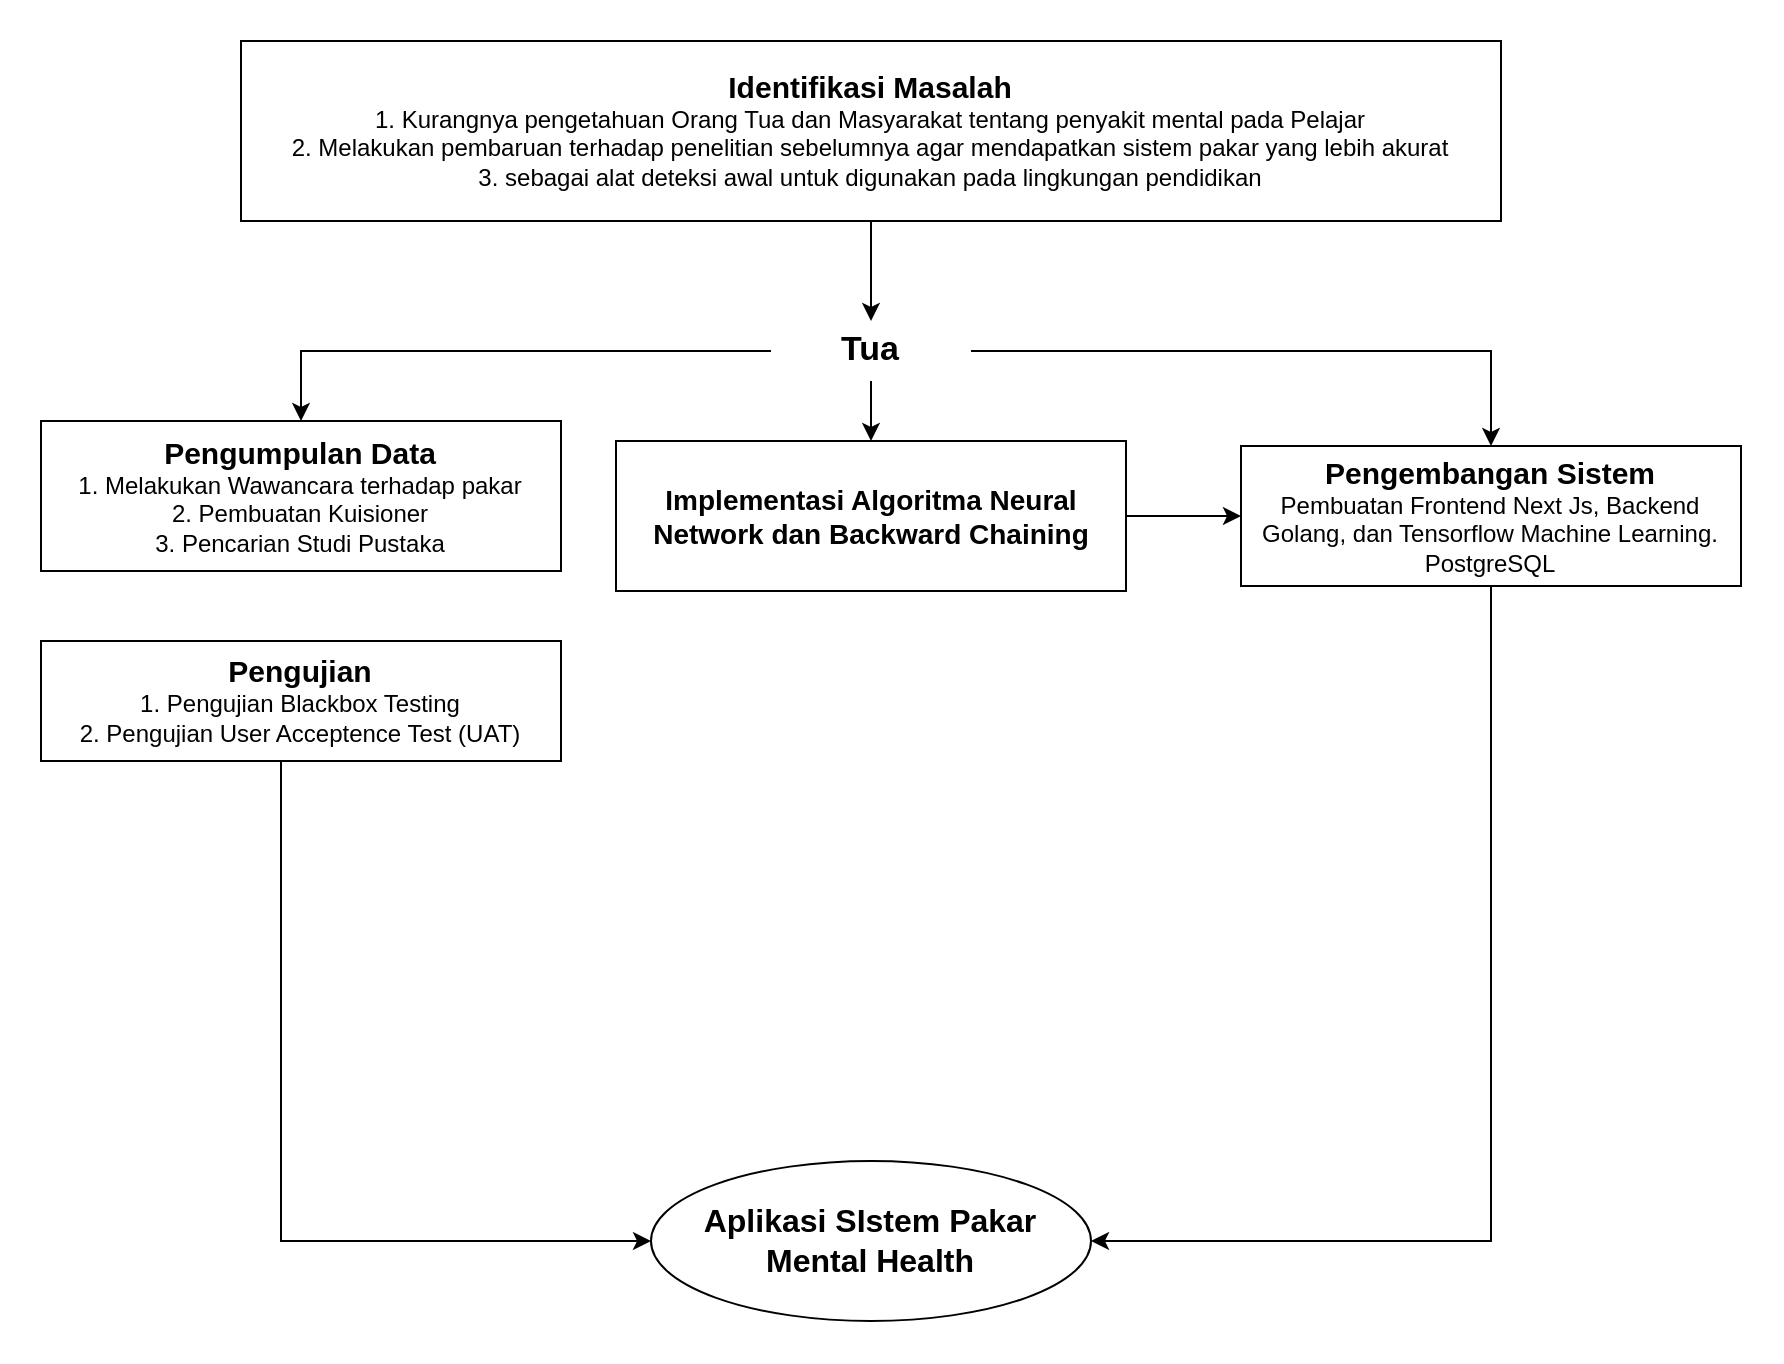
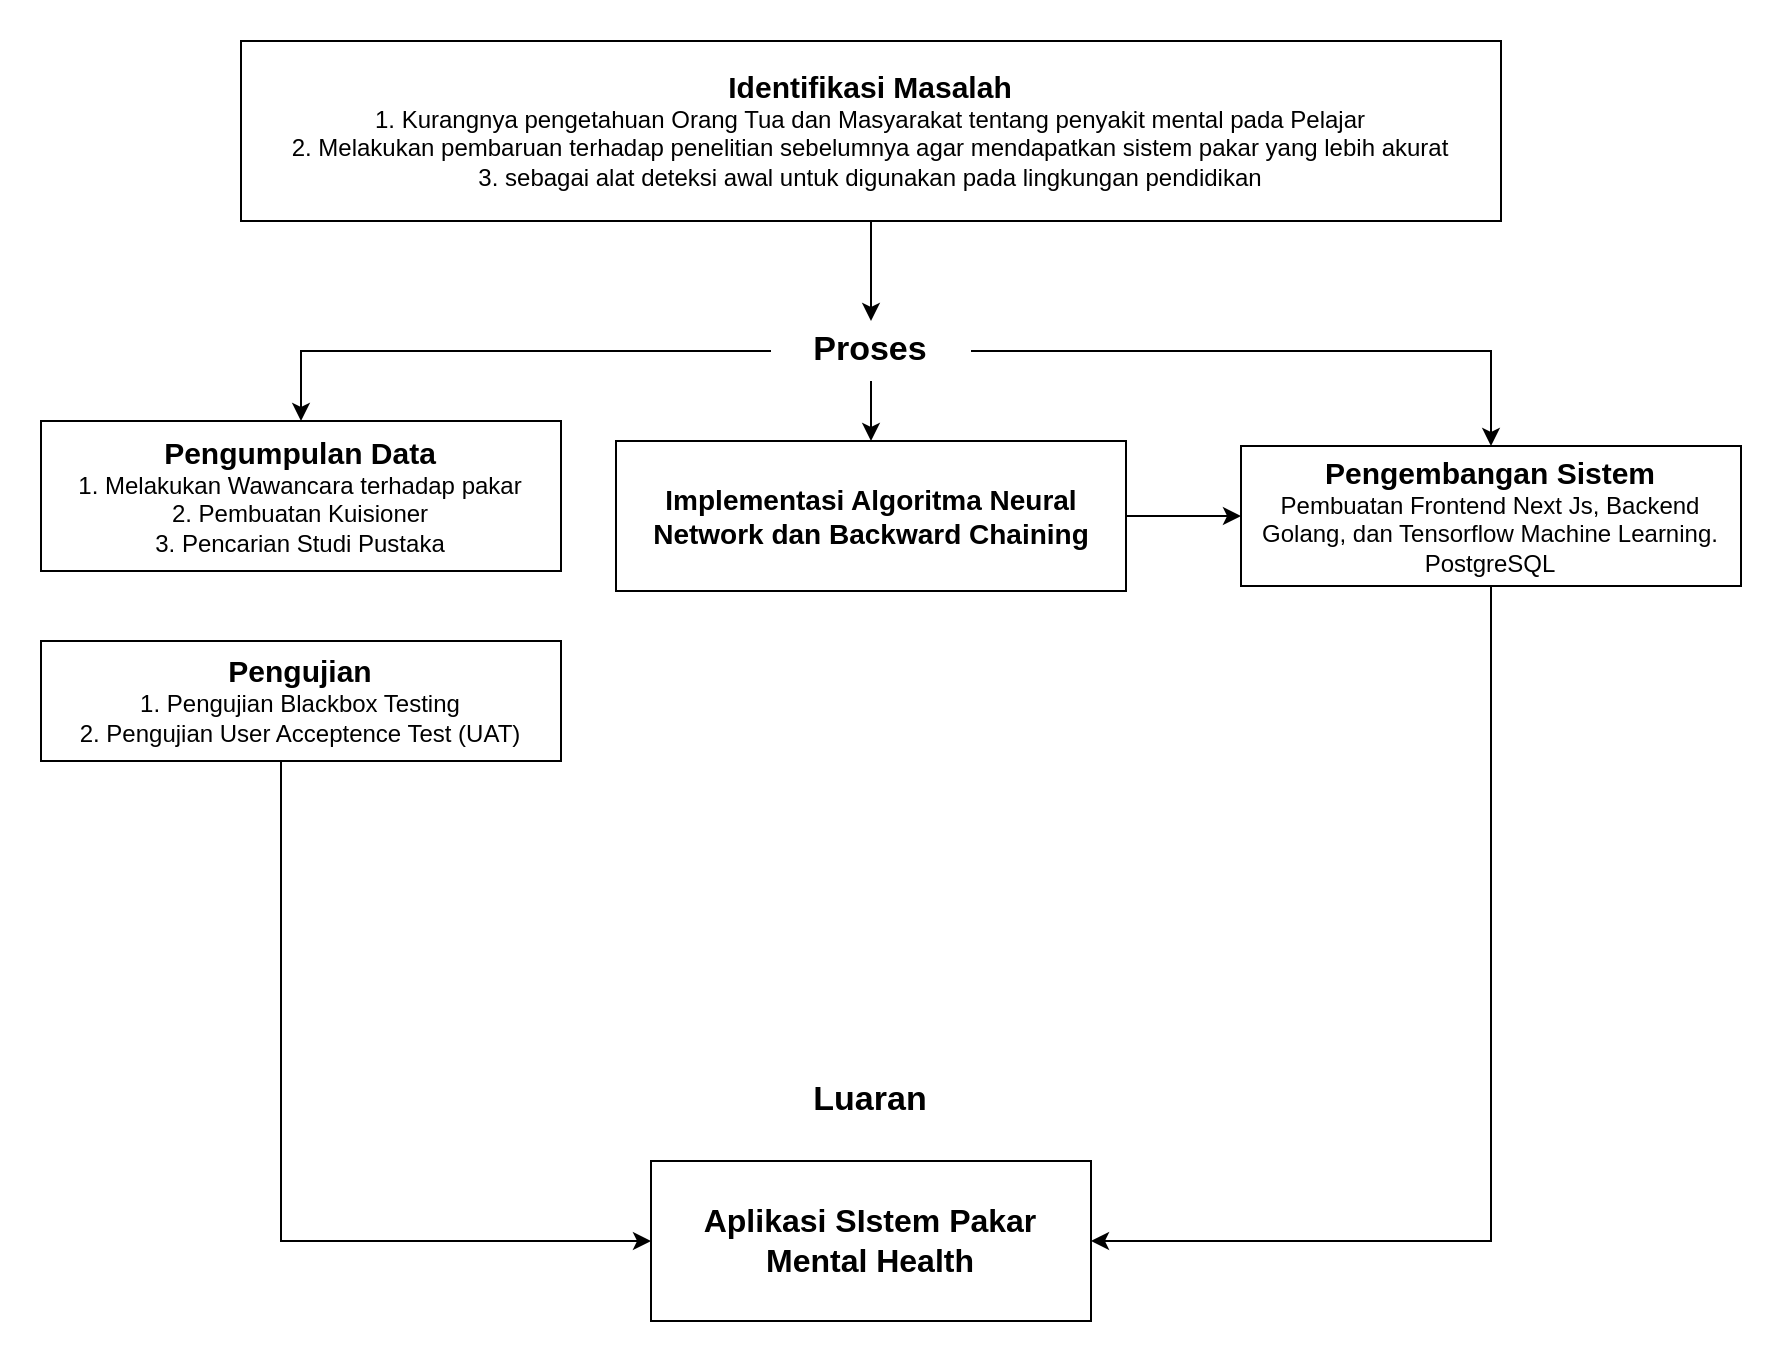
- <mxCell id="4" value="Tua" style="text;html=1;align=center;verticalAlign=middle;whiteSpace=wrap;rounded=0;fontSize=17;fontStyle=1" parent="1" vertex="1"><mxGeometry x="385" y="160" width="100" height="30" as="geometry" /></mxCell>
+ <mxCell id="4" value="Proses" style="text;html=1;align=center;verticalAlign=middle;whiteSpace=wrap;rounded=0;fontSize=17;fontStyle=1" parent="1" vertex="1"><mxGeometry x="385" y="160" width="100" height="30" as="geometry" /></mxCell>
+ <mxCell id="11" value="Luaran" style="text;html=1;align=center;verticalAlign=middle;whiteSpace=wrap;rounded=0;fontSize=17;fontStyle=1" parent="1" vertex="1"><mxGeometry x="385" y="530" width="100" height="40" as="geometry" /></mxCell>
- <mxCell id="12" value="&lt;font style=&quot;font-size: 16px;&quot;&gt;Aplikasi SIstem Pakar Mental Health&lt;/font&gt;" style="ellipse;whiteSpace=wrap;html=1;fontStyle=1" parent="1" vertex="1"><mxGeometry x="325" y="580" width="220" height="80" as="geometry" /></mxCell>
+ <mxCell id="12" value="&lt;font style=&quot;font-size: 16px;&quot;&gt;Aplikasi SIstem Pakar Mental Health&lt;/font&gt;" style="whiteSpace=wrap;html=1;fontStyle=1;rounded=0;" parent="1" vertex="1"><mxGeometry x="325" y="580" width="220" height="80" as="geometry" /></mxCell>
